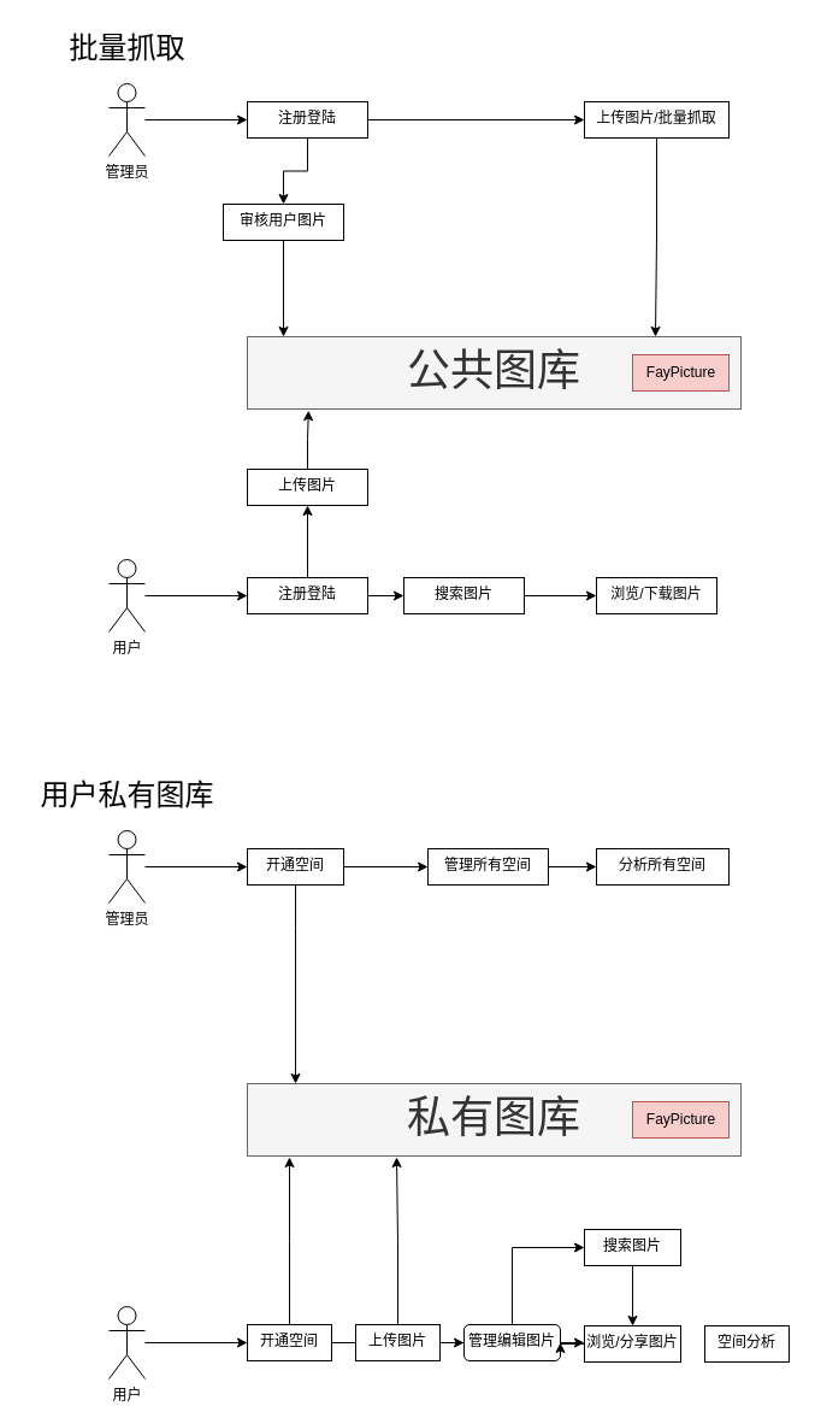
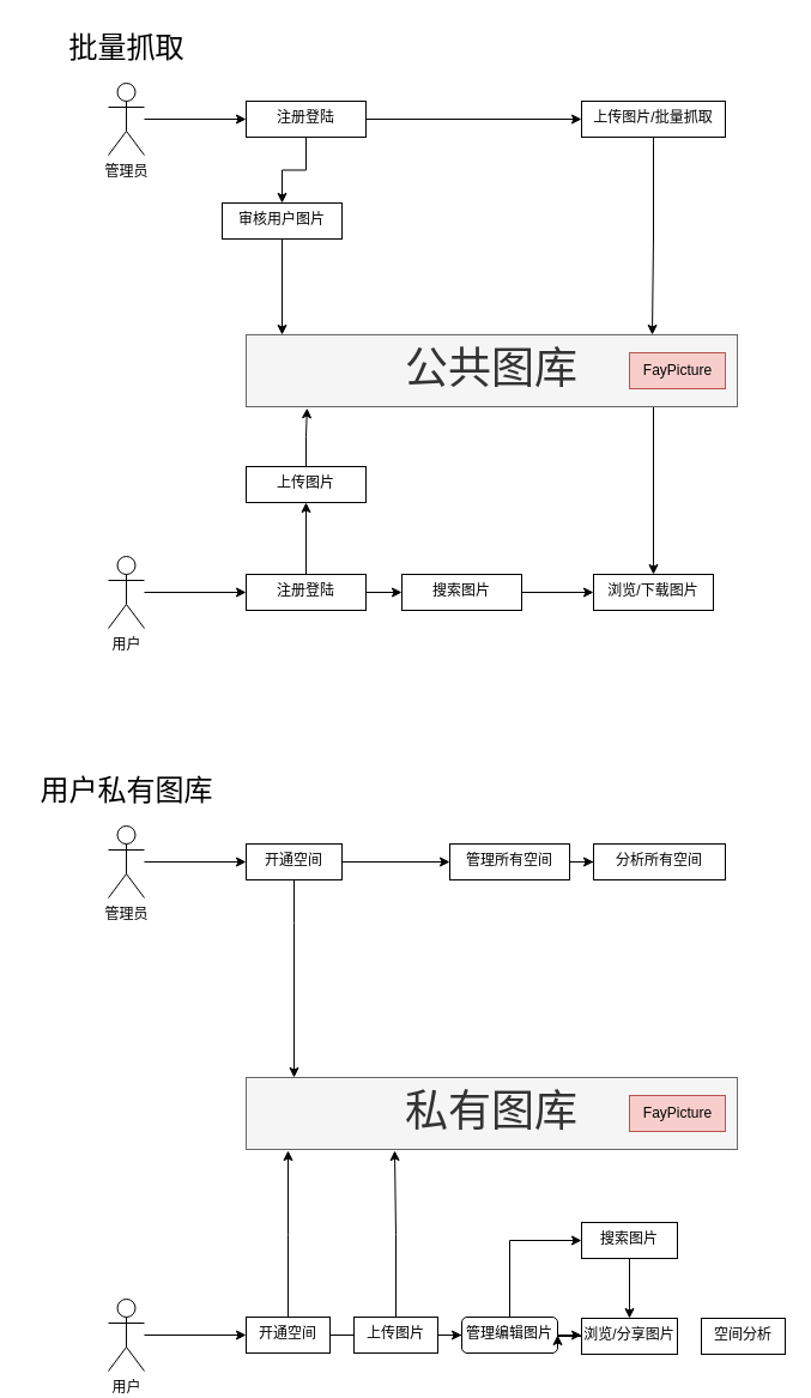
+ <mxCell id="11" style="edgeStyle=orthogonalEdgeStyle;rounded=0;orthogonalLoop=1;jettySize=auto;html=1;exitX=0.75;exitY=1;exitDx=0;exitDy=0;" edge="1" parent="1" source="12" target="19"><mxGeometry relative="1" as="geometry"><Array as="points"><mxPoint x="545" y="339" /></Array></mxGeometry></mxCell>
- <mxCell id="31" value="管理所有空间" style="whiteSpace=wrap;html=1;verticalAlign=top;" vertex="1" parent="1"><mxGeometry x="355" y="704" width="100" height="30" as="geometry" /></mxCell>
+ <mxCell id="31" value="管理所有空间" style="whiteSpace=wrap;html=1;verticalAlign=top;" vertex="1" parent="1"><mxGeometry x="375" y="704" width="100" height="30" as="geometry" /></mxCell>
